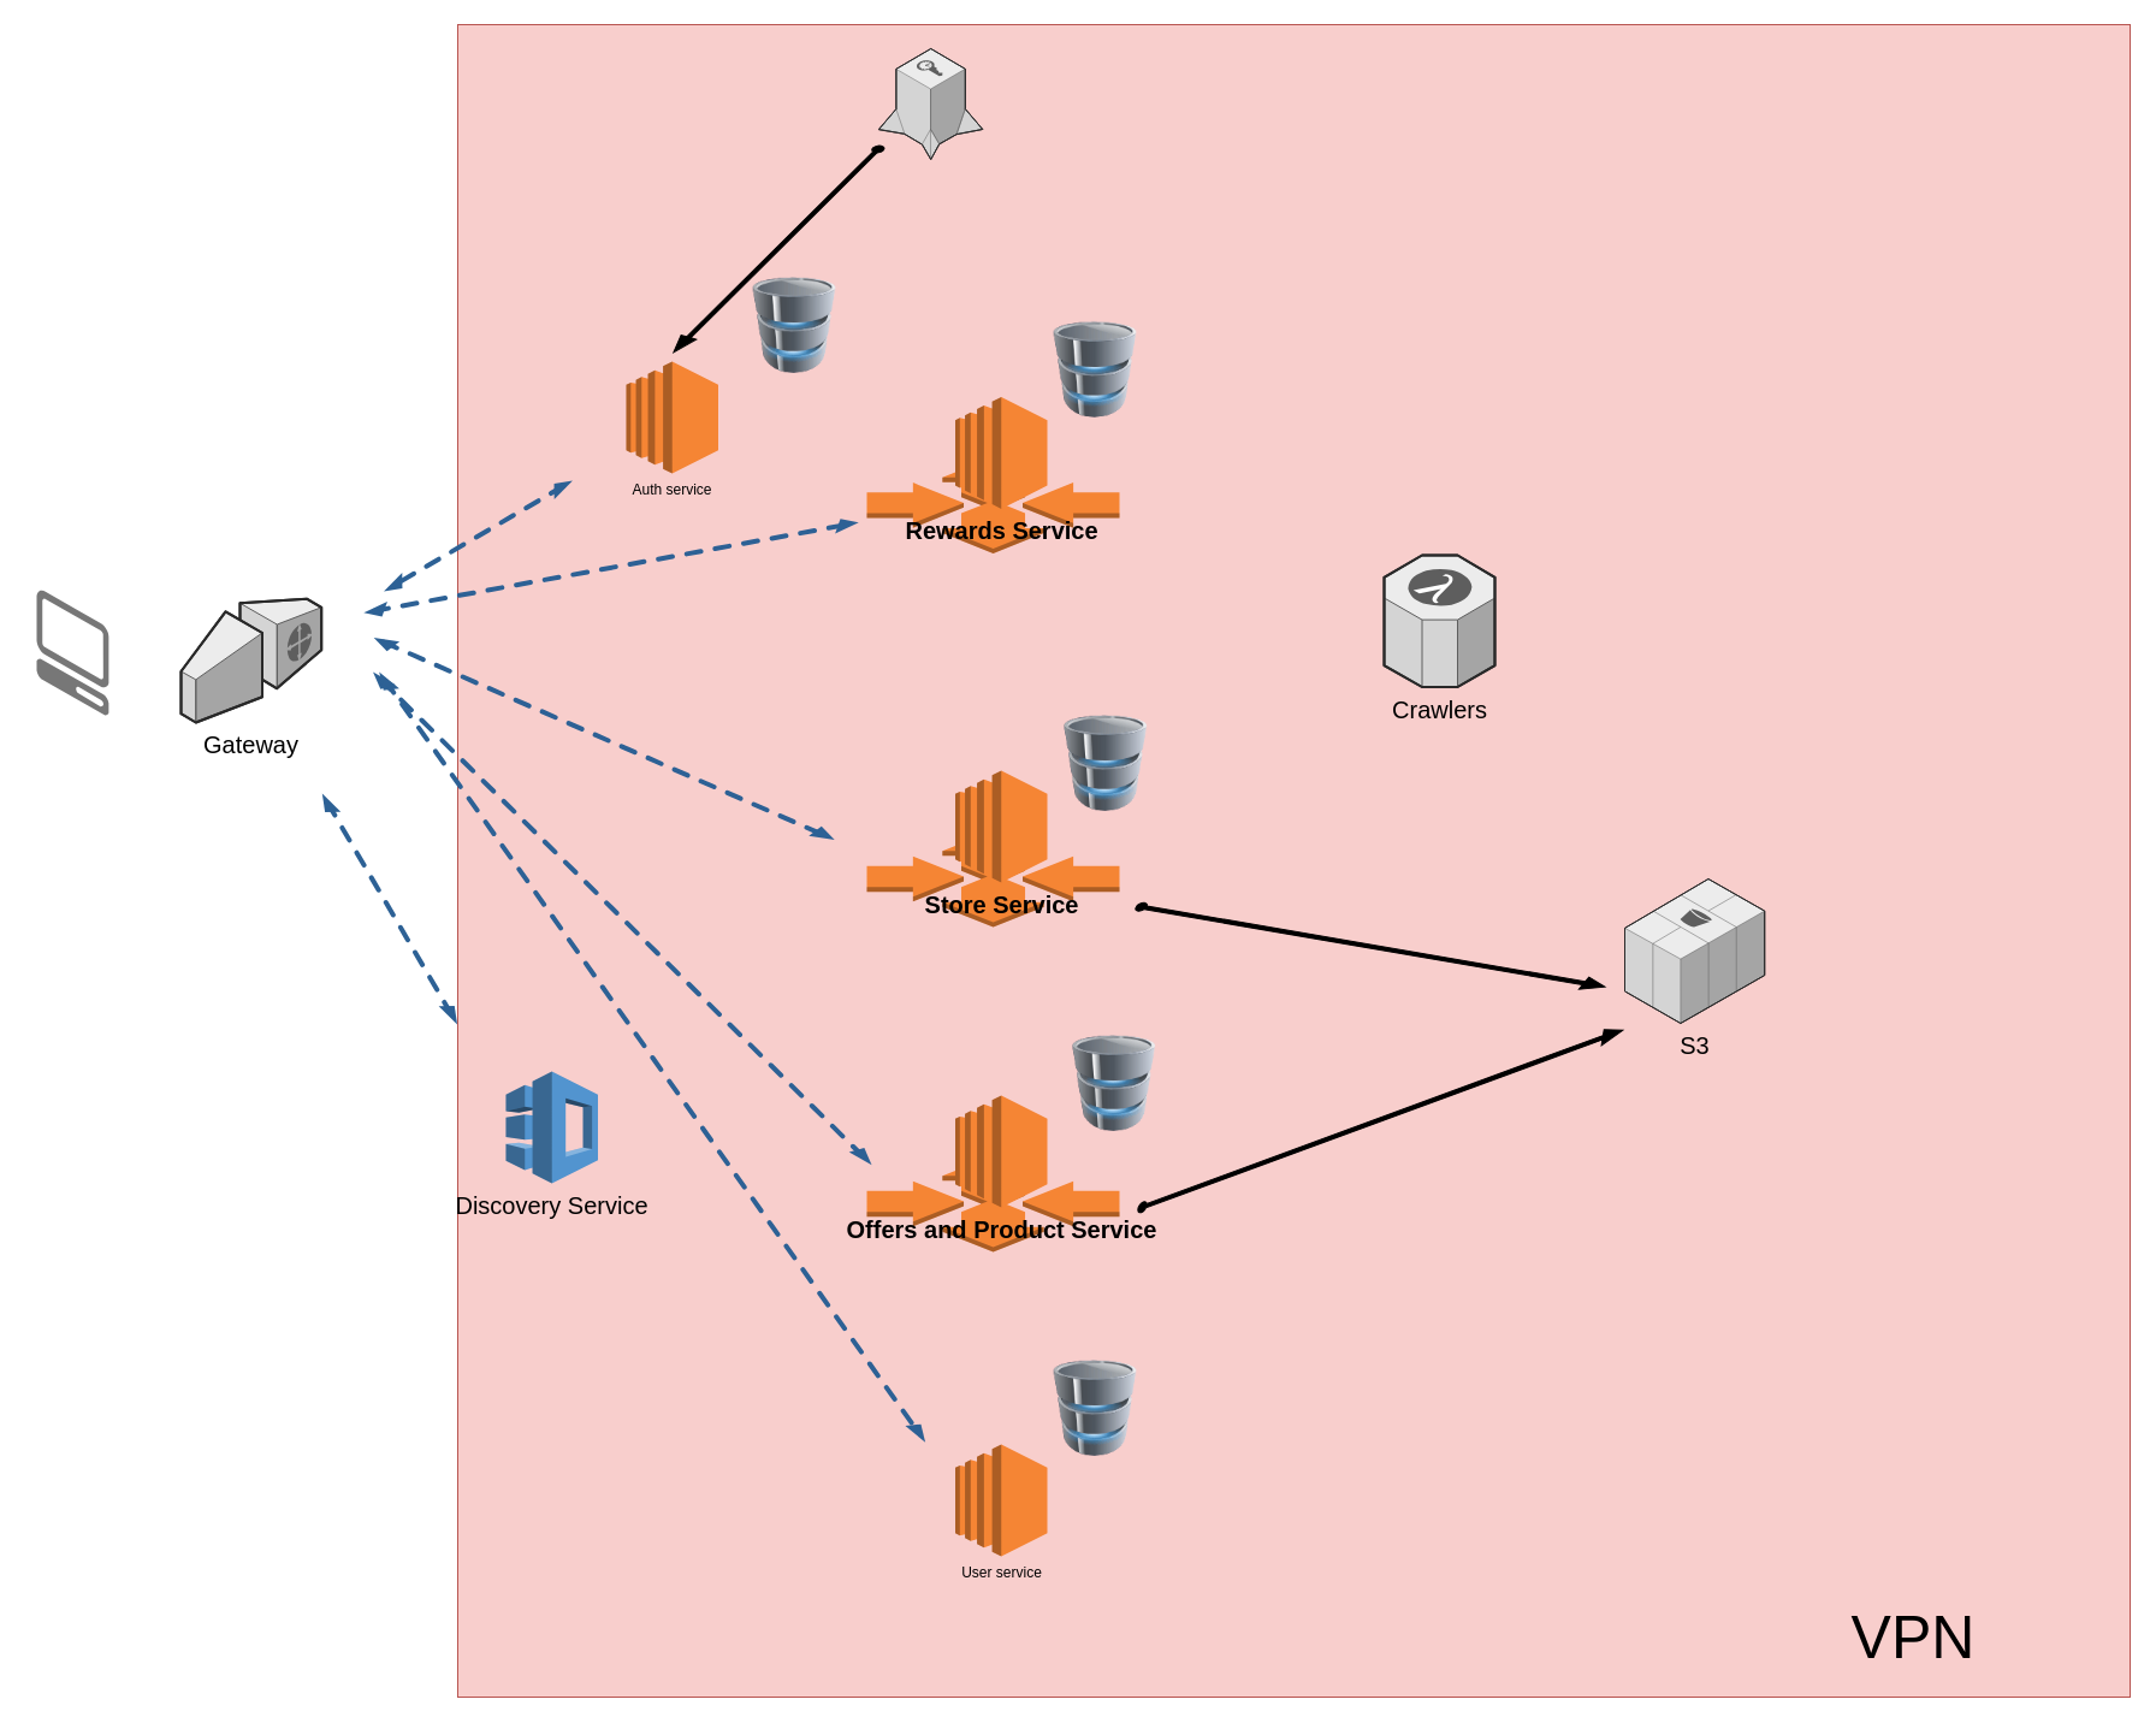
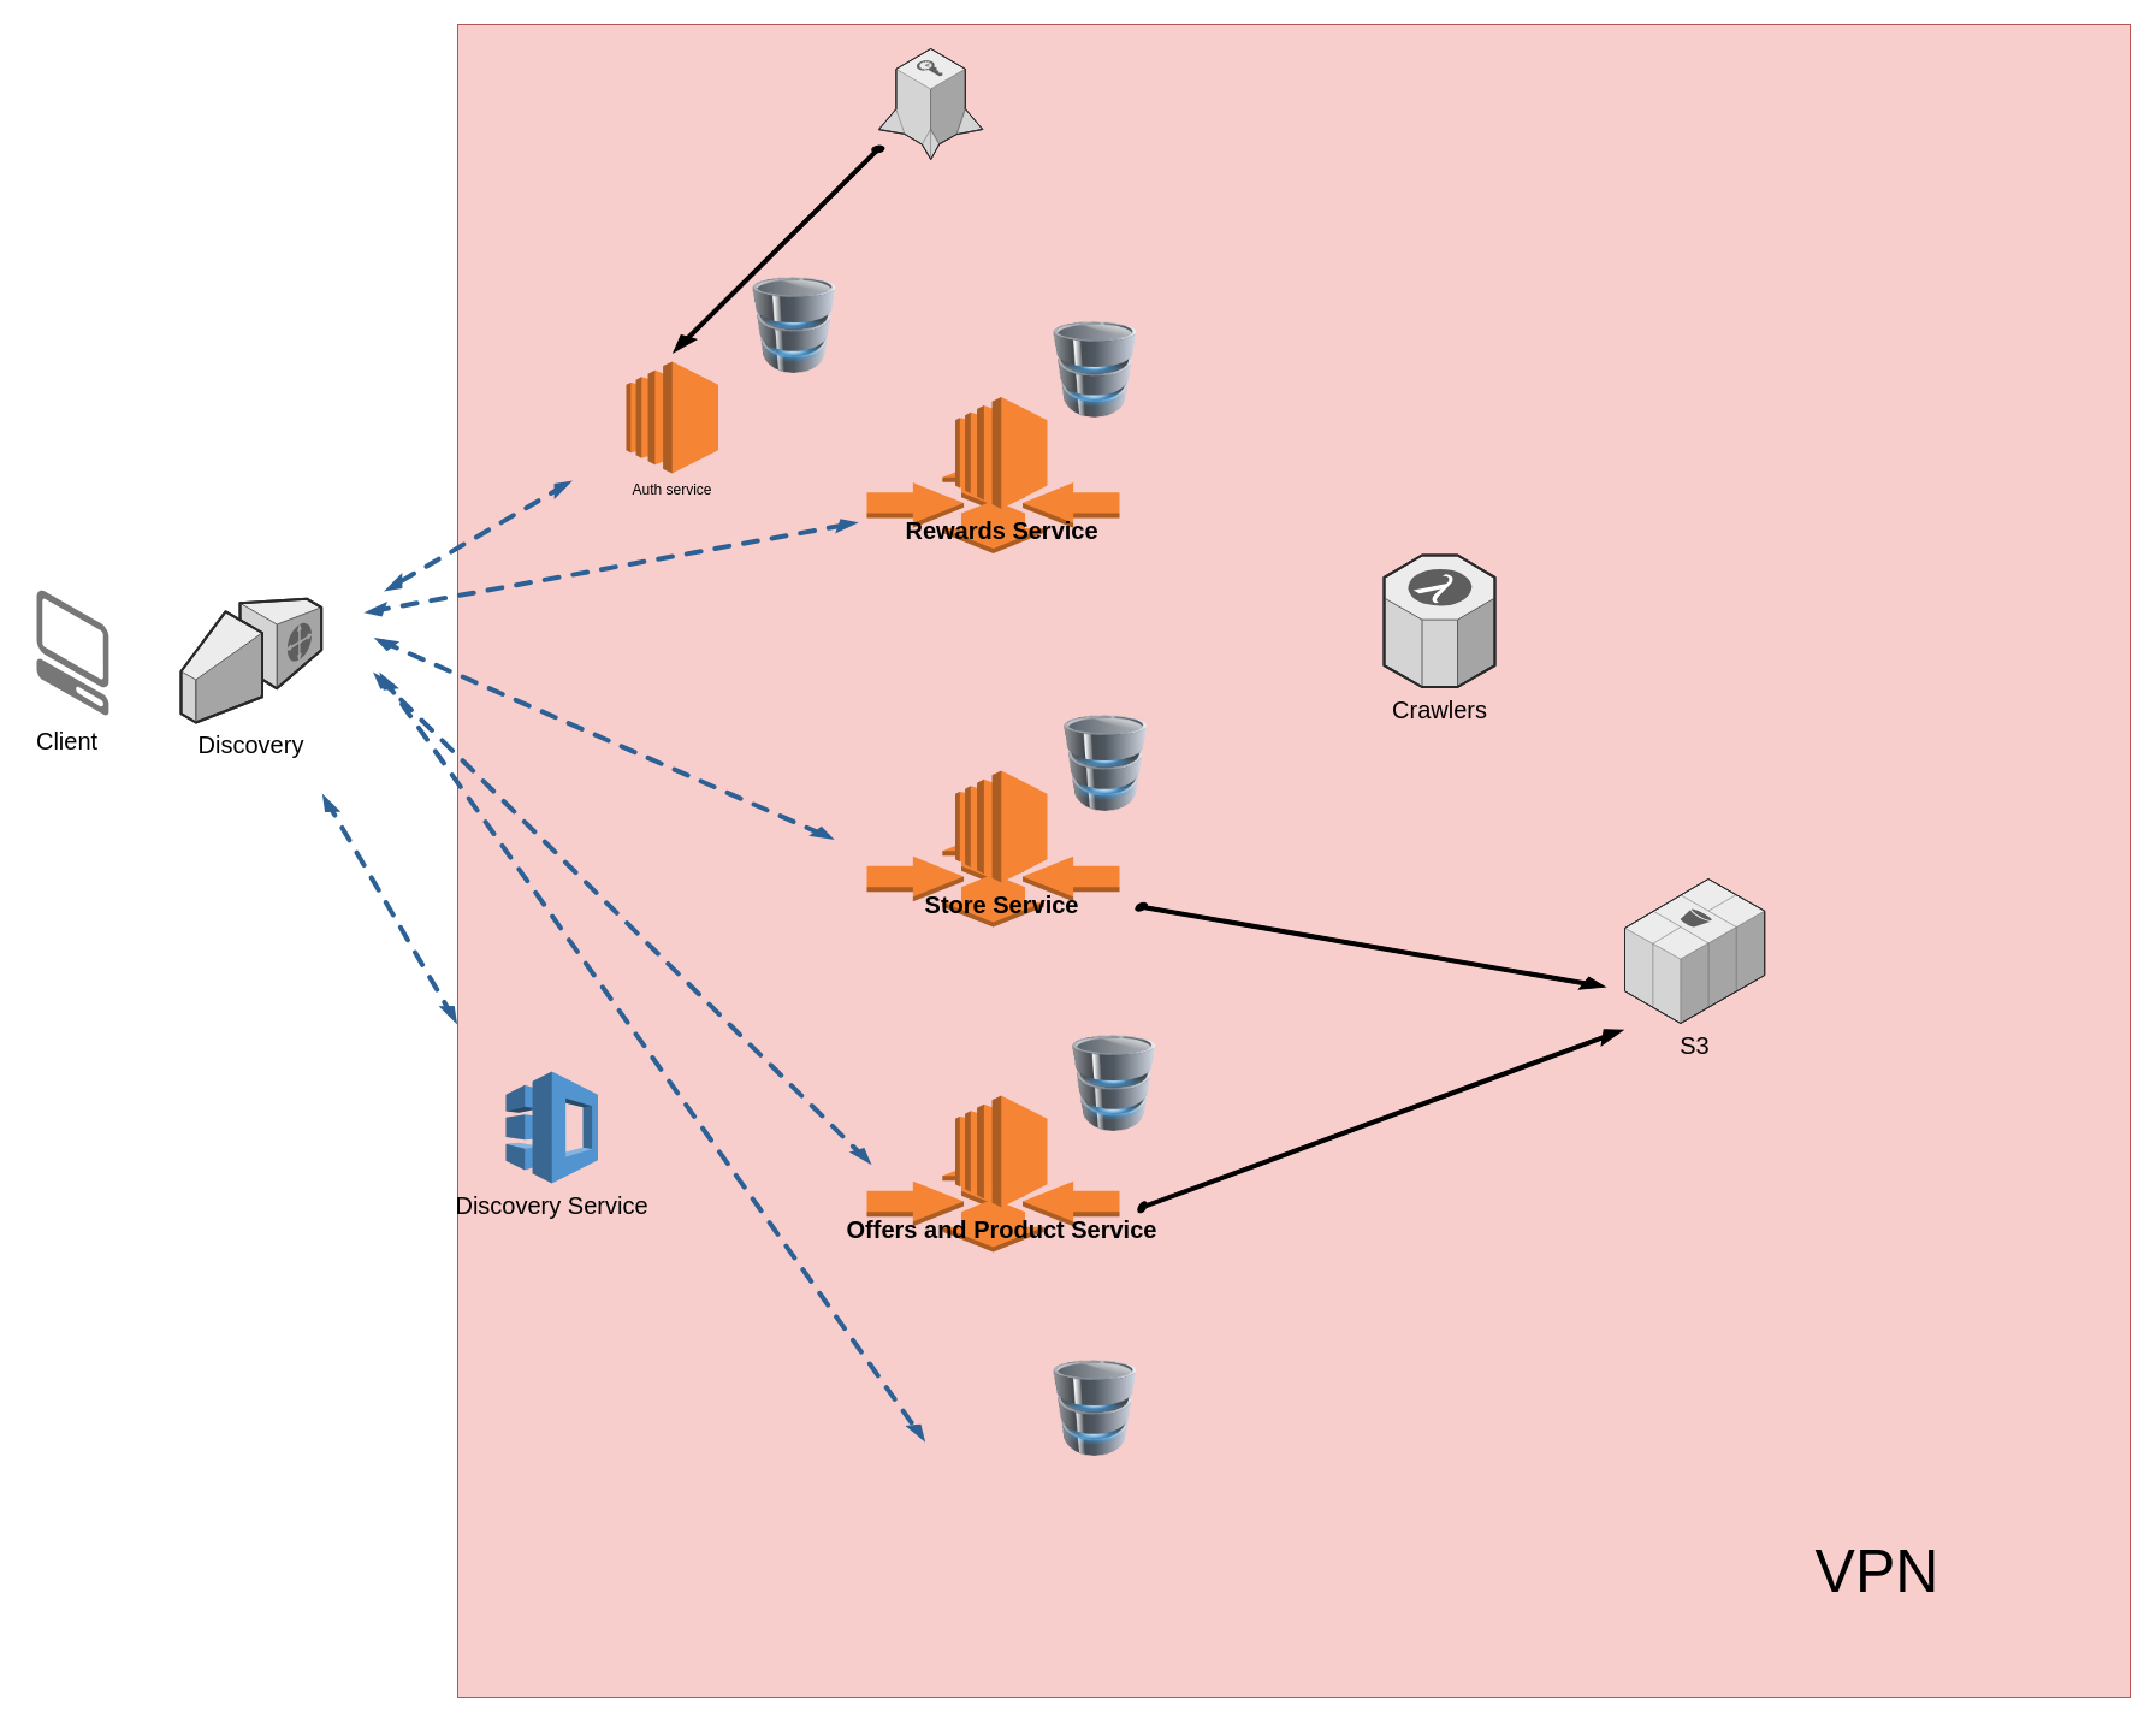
+ <mxCell id="16" value="Client" style="text;html=1;align=center;verticalAlign=middle;resizable=0;points=[];autosize=1;fontSize=20;" vertex="1" parent="1"><mxGeometry x="20" y="600" width="70" height="30" as="geometry" /></mxCell>
- <mxCell id="17" value="Gateway" style="verticalLabelPosition=bottom;html=1;verticalAlign=top;strokeWidth=1;align=center;outlineConnect=0;dashed=0;outlineConnect=0;shape=mxgraph.aws3d.customerGateway;fillColor=#ECECEC;strokeColor=#5E5E5E;aspect=fixed;fontSize=20;" vertex="1" parent="1"><mxGeometry x="150" y="497.2" width="116.7" height="102.8" as="geometry" /></mxCell>
+ <mxCell id="17" value="Discovery" style="verticalLabelPosition=bottom;html=1;verticalAlign=top;strokeWidth=1;align=center;outlineConnect=0;dashed=0;outlineConnect=0;shape=mxgraph.aws3d.customerGateway;fillColor=#ECECEC;strokeColor=#5E5E5E;aspect=fixed;fontSize=20;" vertex="1" parent="1"><mxGeometry x="150" y="497.2" width="116.7" height="102.8" as="geometry" /></mxCell>
- <mxCell id="4" value="User service" style="outlineConnect=0;dashed=0;verticalLabelPosition=bottom;verticalAlign=top;align=center;html=1;shape=mxgraph.aws3.ec2;fillColor=#F58534;gradientColor=none;" vertex="1" parent="1"><mxGeometry x="793.5" y="1200" width="76.5" height="93" as="geometry" /></mxCell>
- <mxCell id="35" value="VPN" style="text;html=1;strokeColor=none;fillColor=none;align=center;verticalAlign=middle;whiteSpace=wrap;rounded=0;labelBackgroundColor=none;fontSize=50;fontColor=none;" vertex="1" parent="1"><mxGeometry x="1410" y="1350" width="360" height="20" as="geometry" /></mxCell>
+ <mxCell id="35" value="VPN" style="text;html=1;strokeColor=none;fillColor=none;align=center;verticalAlign=middle;whiteSpace=wrap;rounded=0;labelBackgroundColor=none;fontSize=50;fontColor=none;" vertex="1" parent="1"><mxGeometry x="1380" y="1295" width="360" height="20" as="geometry" /></mxCell>
